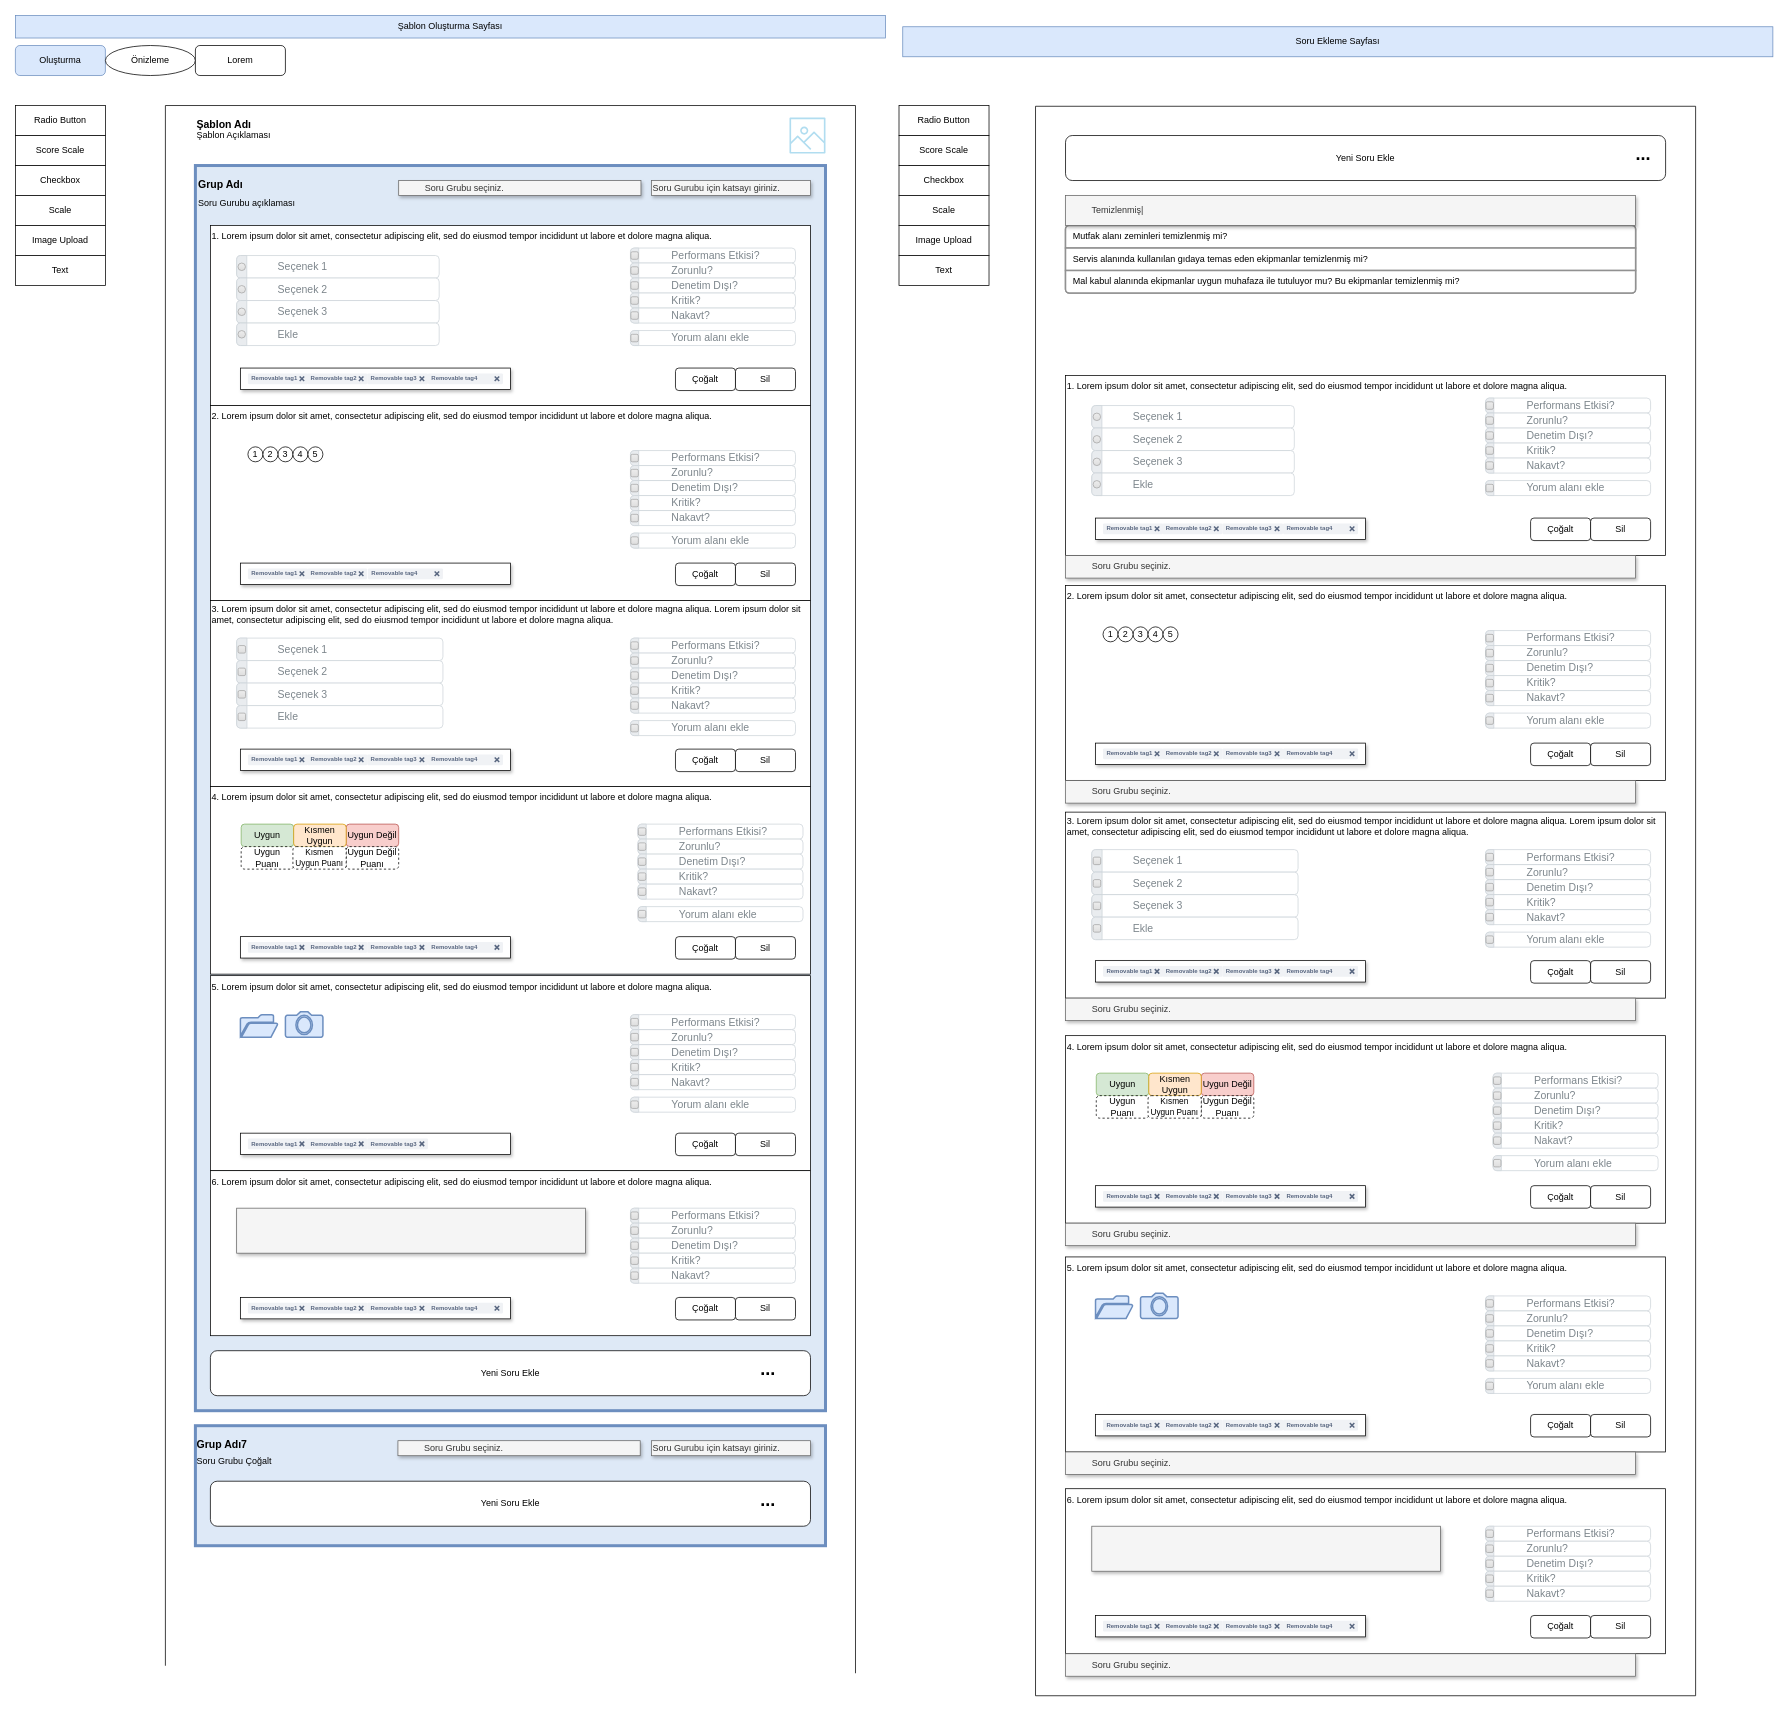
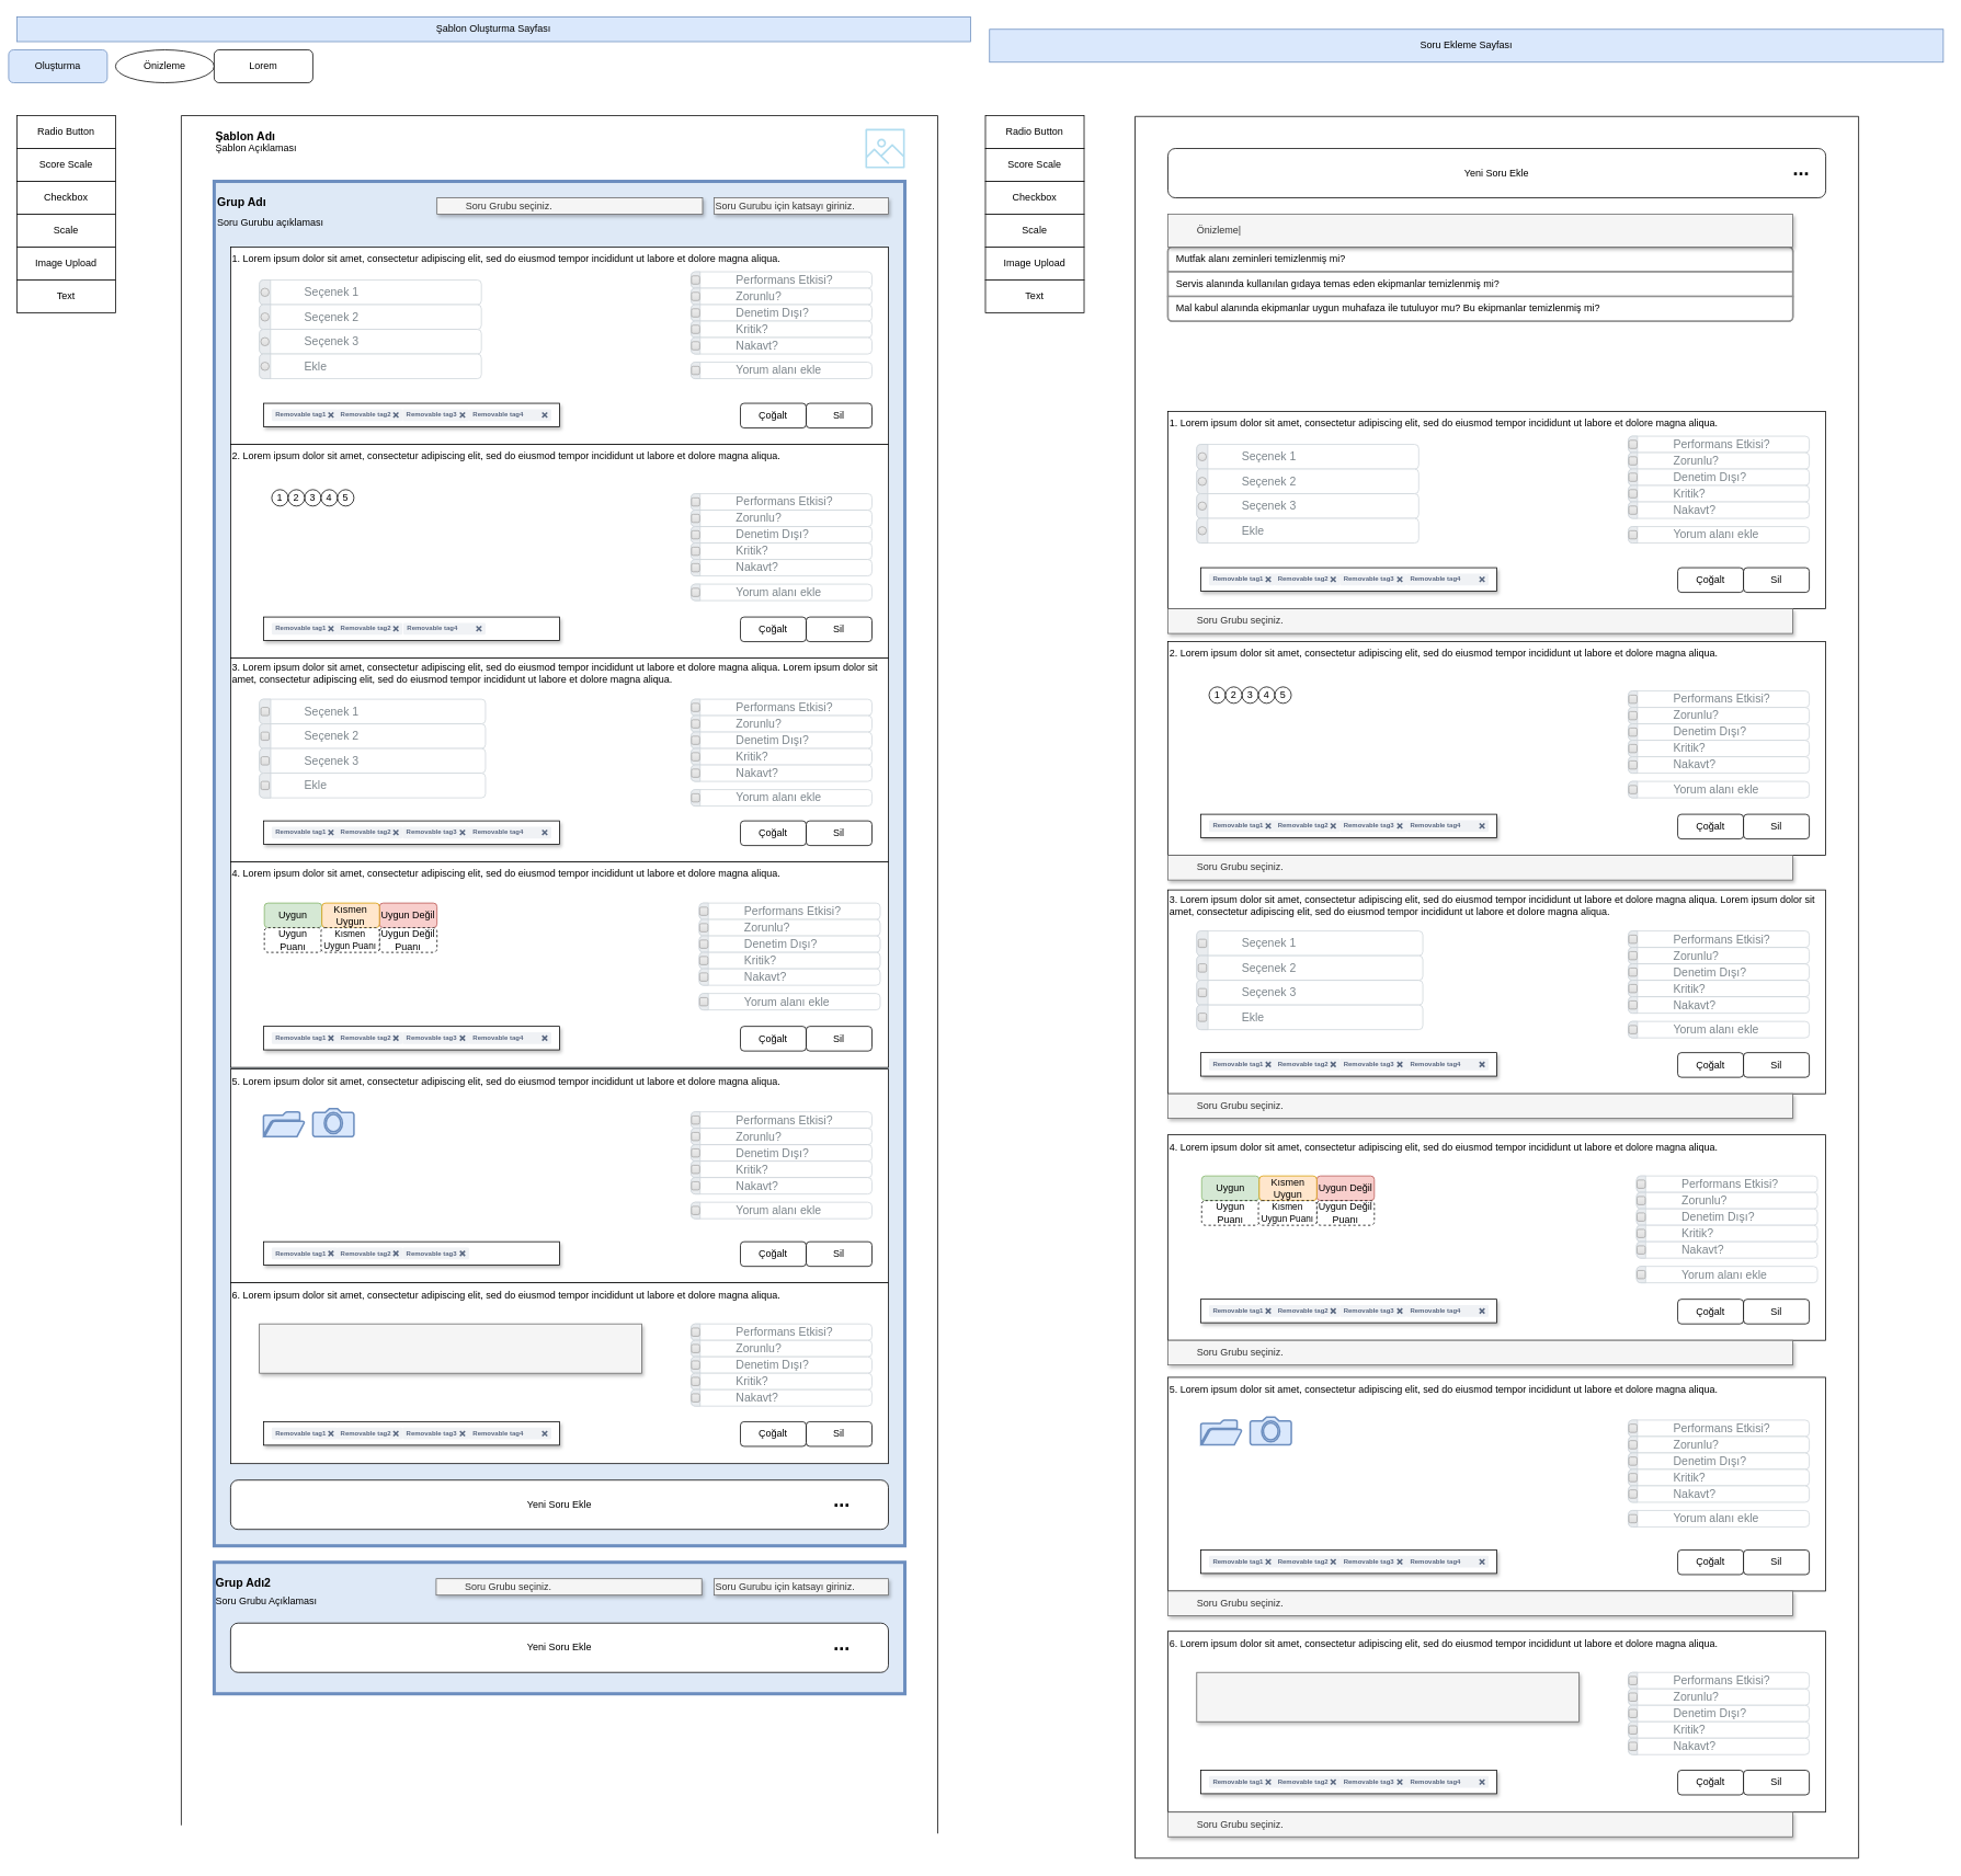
- <mxCell id="4" value="Oluşturma" style="rounded=1;whiteSpace=wrap;html=1;fillColor=#dae8fc;strokeColor=#6c8ebf;" parent="1" vertex="1"><mxGeometry y="60" width="120" height="40" as="geometry" x="20" /></mxCell>
+ <mxCell id="4" value="Oluşturma" style="rounded=1;whiteSpace=wrap;html=1;fillColor=#dae8fc;strokeColor=#6c8ebf;" parent="1" vertex="1"><mxGeometry x="10" y="60" width="120" height="40" as="geometry" /></mxCell>
- <mxCell id="576" value="&amp;nbsp; &amp;nbsp; &amp;nbsp; &amp;nbsp; &amp;nbsp; Temizlenmiş|" style="rounded=0;whiteSpace=wrap;html=1;shadow=1;fillColor=#f5f5f5;fontColor=#333333;strokeColor=#666666;align=left;" vertex="1" parent="575"><mxGeometry width="760" height="40" as="geometry" /></mxCell>
+ <mxCell id="576" value="&amp;nbsp; &amp;nbsp; &amp;nbsp; &amp;nbsp; &amp;nbsp; Önizleme|" style="rounded=0;whiteSpace=wrap;html=1;shadow=1;fillColor=#f5f5f5;fontColor=#333333;strokeColor=#666666;align=left;" vertex="1" parent="575"><mxGeometry width="760" height="40" as="geometry" /></mxCell>
- <mxCell id="22" value="Grup Adı7" style="text;html=1;strokeColor=none;fillColor=none;align=left;verticalAlign=middle;whiteSpace=wrap;rounded=0;fontStyle=1;fontSize=14;" parent="1" vertex="1"><mxGeometry x="260" y="1910" width="80" height="30" as="geometry" /></mxCell>
+ <mxCell id="22" value="Grup Adı2" style="text;html=1;strokeColor=none;fillColor=none;align=left;verticalAlign=middle;whiteSpace=wrap;rounded=0;fontStyle=1;fontSize=14;" parent="1" vertex="1"><mxGeometry x="260" y="1910" width="80" height="30" as="geometry" /></mxCell>
- <mxCell id="21" value="Soru Grubu Çoğalt" style="text;html=1;strokeColor=none;fillColor=none;align=left;verticalAlign=middle;whiteSpace=wrap;rounded=0;" parent="1" vertex="1"><mxGeometry x="260" y="1928" width="135" height="40" as="geometry" /></mxCell>
+ <mxCell id="21" value="Soru Grubu Açıklaması" style="text;html=1;strokeColor=none;fillColor=none;align=left;verticalAlign=middle;whiteSpace=wrap;rounded=0;" parent="1" vertex="1"><mxGeometry x="260" y="1928" width="135" height="40" as="geometry" /></mxCell>
